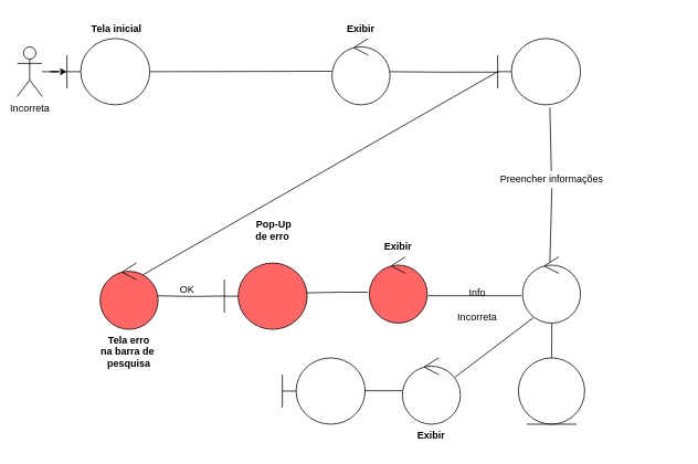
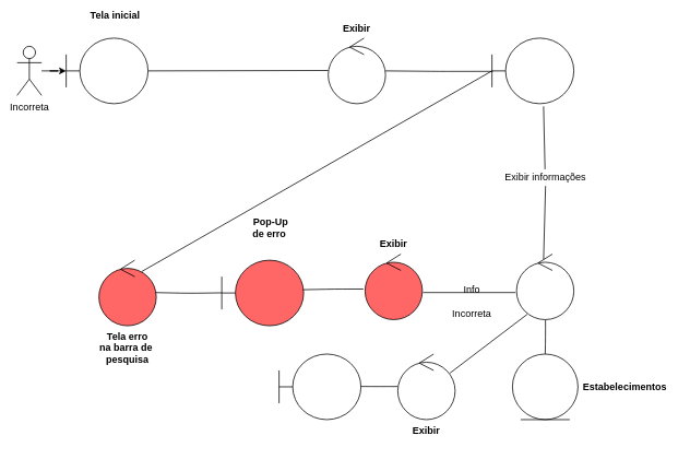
- <mxCell id="11" value="Tela inicial" style="text;align=center;fontStyle=1;verticalAlign=middle;spacingLeft=3;spacingRight=3;strokeColor=none;rotatable=0;points=[[0,0.5],[1,0.5]];portConstraint=eastwest;" vertex="1" parent="1"><mxGeometry x="100" y="20" width="80" height="26" as="geometry" /></mxCell>
+ <mxCell id="11" value="Tela inicial" style="text;align=center;fontStyle=1;verticalAlign=middle;spacingLeft=3;spacingRight=3;strokeColor=none;rotatable=0;points=[[0,0.5],[1,0.5]];portConstraint=eastwest;" vertex="1" parent="1"><mxGeometry x="100" y="5" width="80" height="26" as="geometry" /></mxCell>
- <mxCell id="30" value="Preencher informações" style="text;html=1;resizable=0;autosize=1;align=center;verticalAlign=middle;points=[];fillColor=none;strokeColor=none;rounded=0;" vertex="1" parent="1"><mxGeometry x="595" y="206" width="140" height="20" as="geometry" /></mxCell>
+ <mxCell id="30" value="Exibir informações" style="text;html=1;resizable=0;autosize=1;align=center;verticalAlign=middle;points=[];fillColor=none;strokeColor=none;rounded=0;" vertex="1" parent="1"><mxGeometry x="595" y="206" width="140" height="20" as="geometry" /></mxCell>
- <mxCell id="33" value="OK" style="text;html=1;resizable=0;autosize=1;align=center;verticalAlign=middle;points=[];fillColor=none;strokeColor=none;rounded=0;" vertex="1" parent="1"><mxGeometry x="210" y="339.46" width="30" height="20" as="geometry" /></mxCell>
+ <mxCell id="13" value="Estabelecimentos" style="text;align=center;fontStyle=1;verticalAlign=middle;spacingLeft=3;spacingRight=3;strokeColor=none;rotatable=0;points=[[0,0.5],[1,0.5]];portConstraint=eastwest;" vertex="1" parent="1"><mxGeometry x="705" y="458.46" width="115" height="26" as="geometry" /></mxCell>
